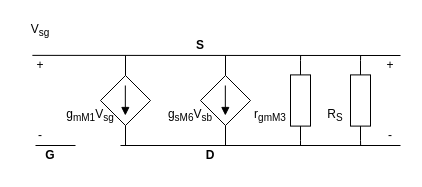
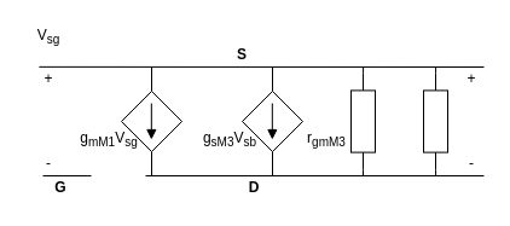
- <mxCell id="16" value="g&lt;sub&gt;sM6&lt;/sub&gt;V&lt;sub&gt;sb&lt;/sub&gt;" style="text;html=1;strokeColor=none;fillColor=none;align=center;verticalAlign=middle;whiteSpace=wrap;rounded=0;" parent="1" vertex="1"><mxGeometry x="170" y="105" width="40" height="20" as="geometry" /></mxCell>
+ <mxCell id="16" value="g&lt;sub&gt;sM3&lt;/sub&gt;V&lt;sub&gt;sb&lt;/sub&gt;" style="text;html=1;strokeColor=none;fillColor=none;align=center;verticalAlign=middle;whiteSpace=wrap;rounded=0;" parent="1" vertex="1"><mxGeometry x="170" y="105" width="40" height="20" as="geometry" /></mxCell>
- <mxCell id="27" value="R&lt;sub&gt;S&lt;/sub&gt;" style="text;html=1;strokeColor=none;fillColor=none;align=center;verticalAlign=middle;whiteSpace=wrap;rounded=0;" vertex="1" parent="1"><mxGeometry x="320" y="105" width="30" height="20" as="geometry" /></mxCell>
